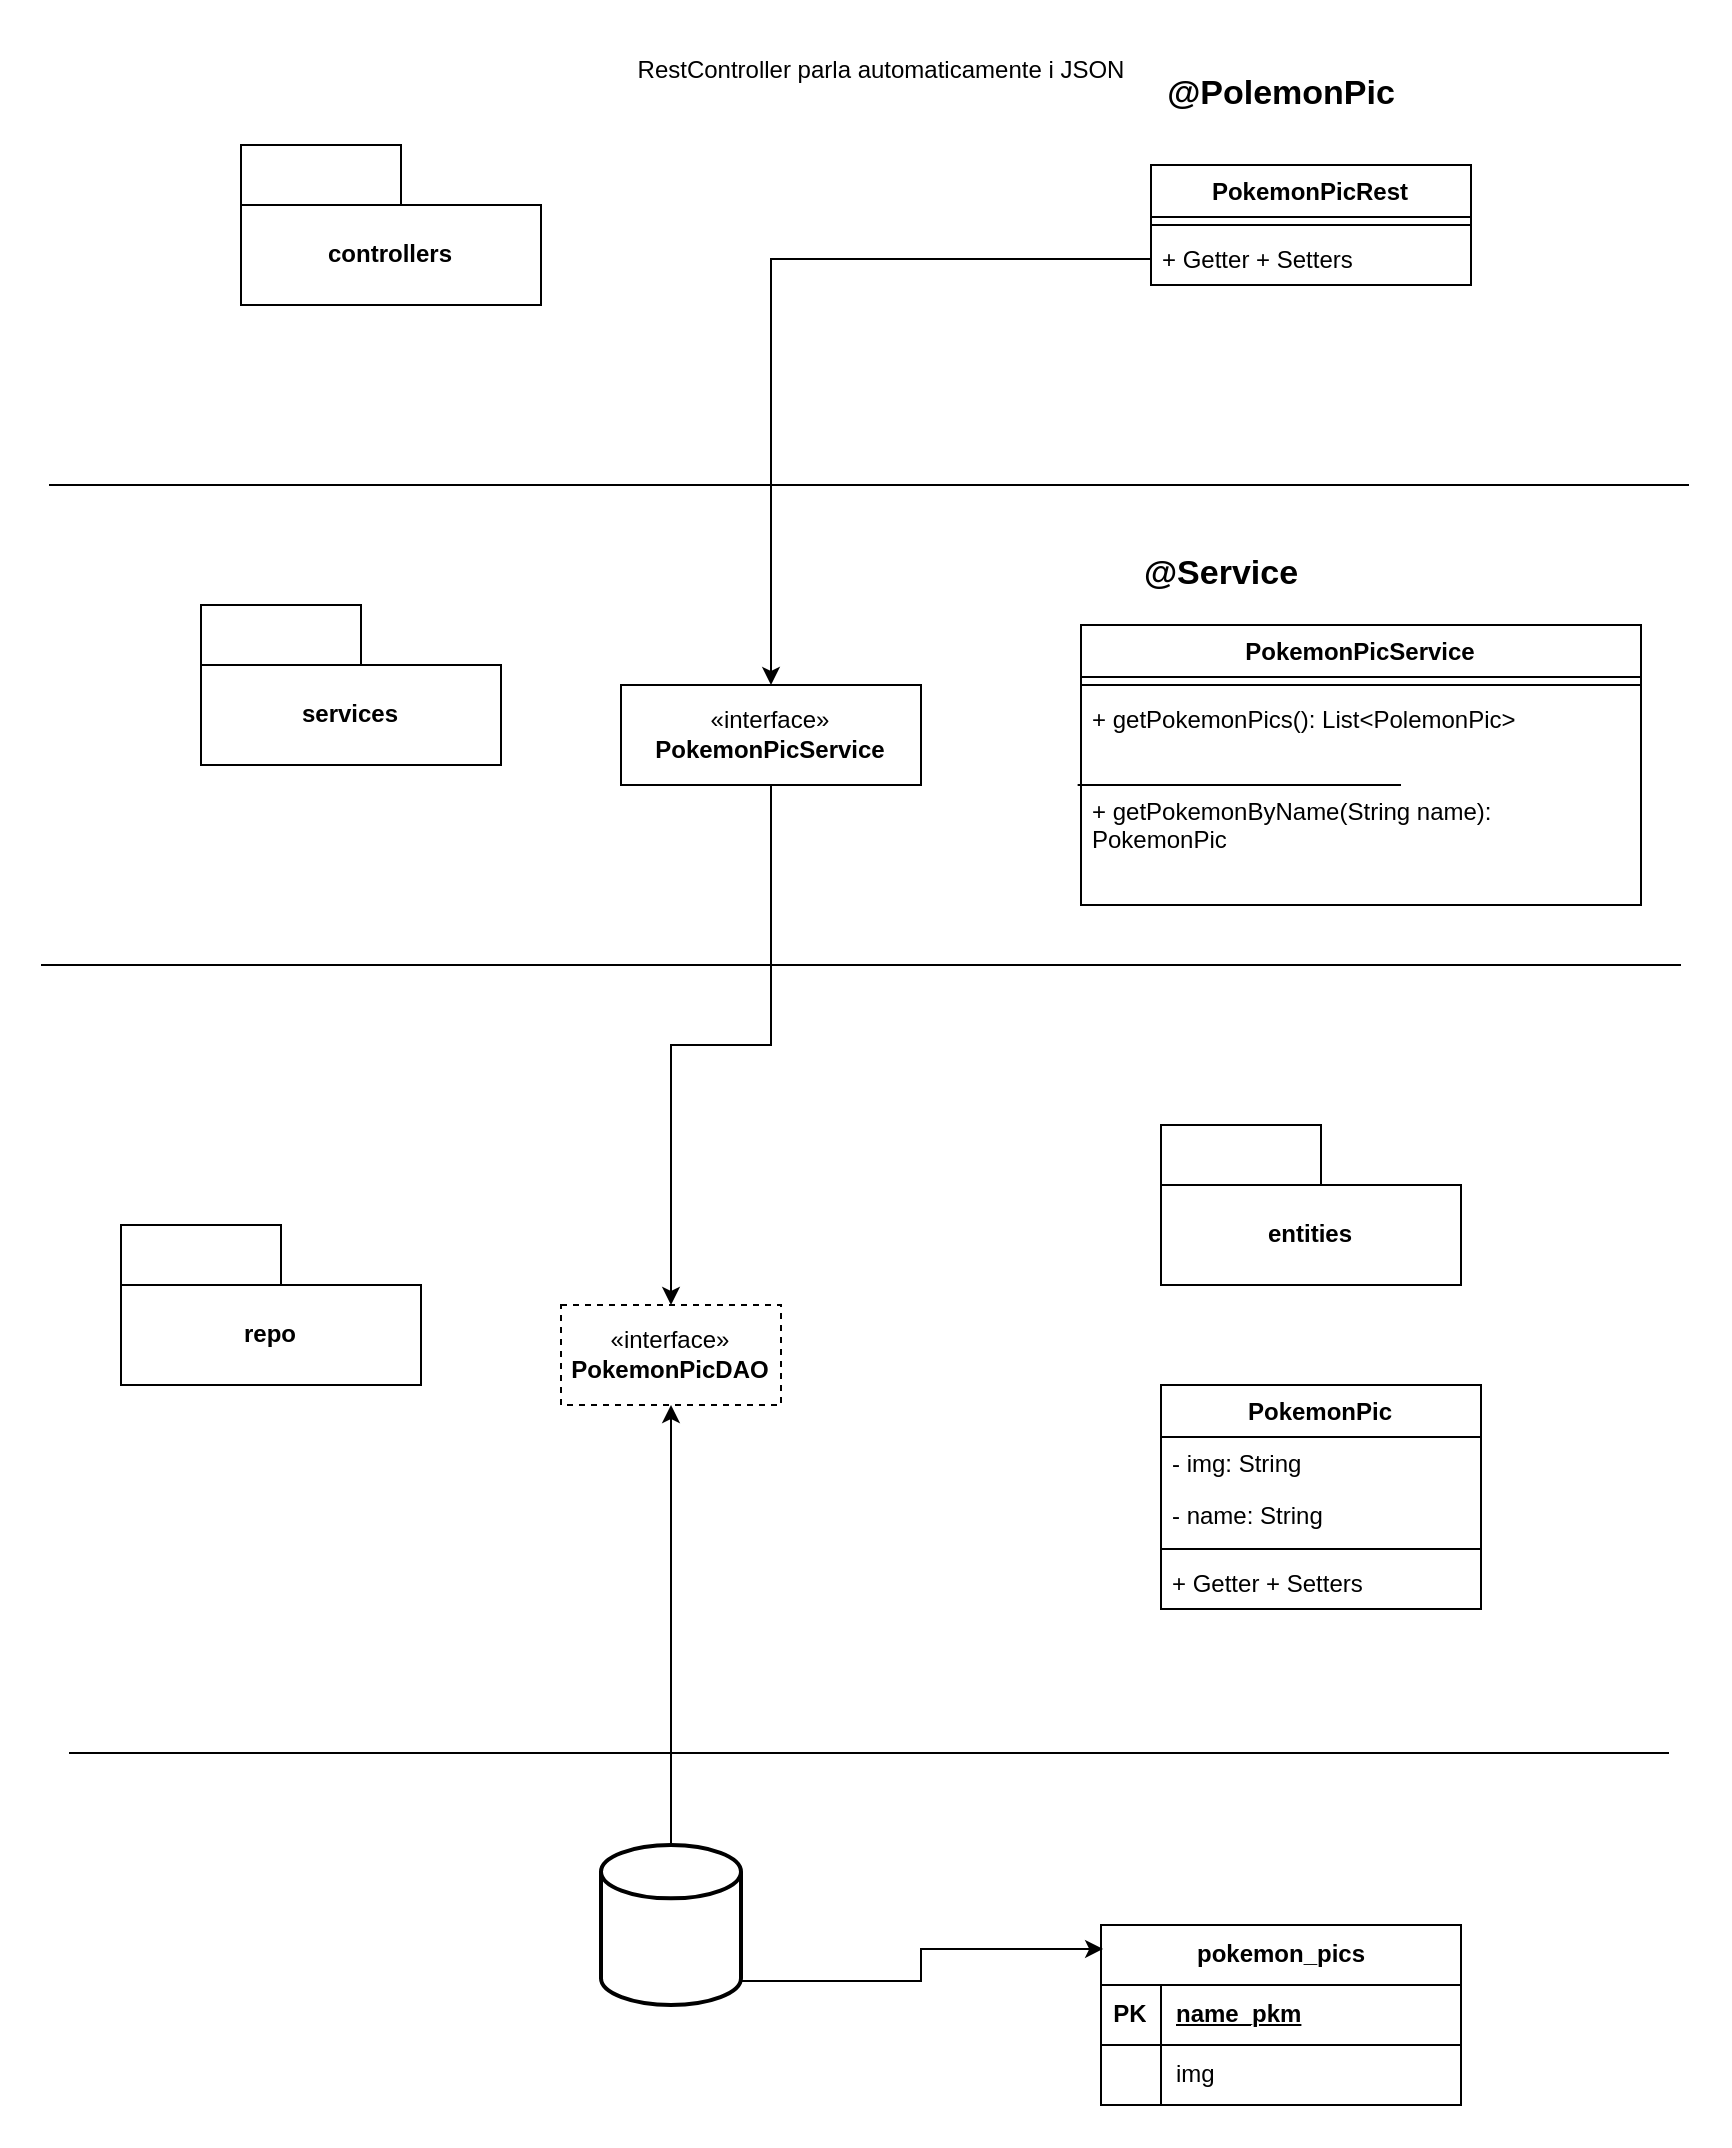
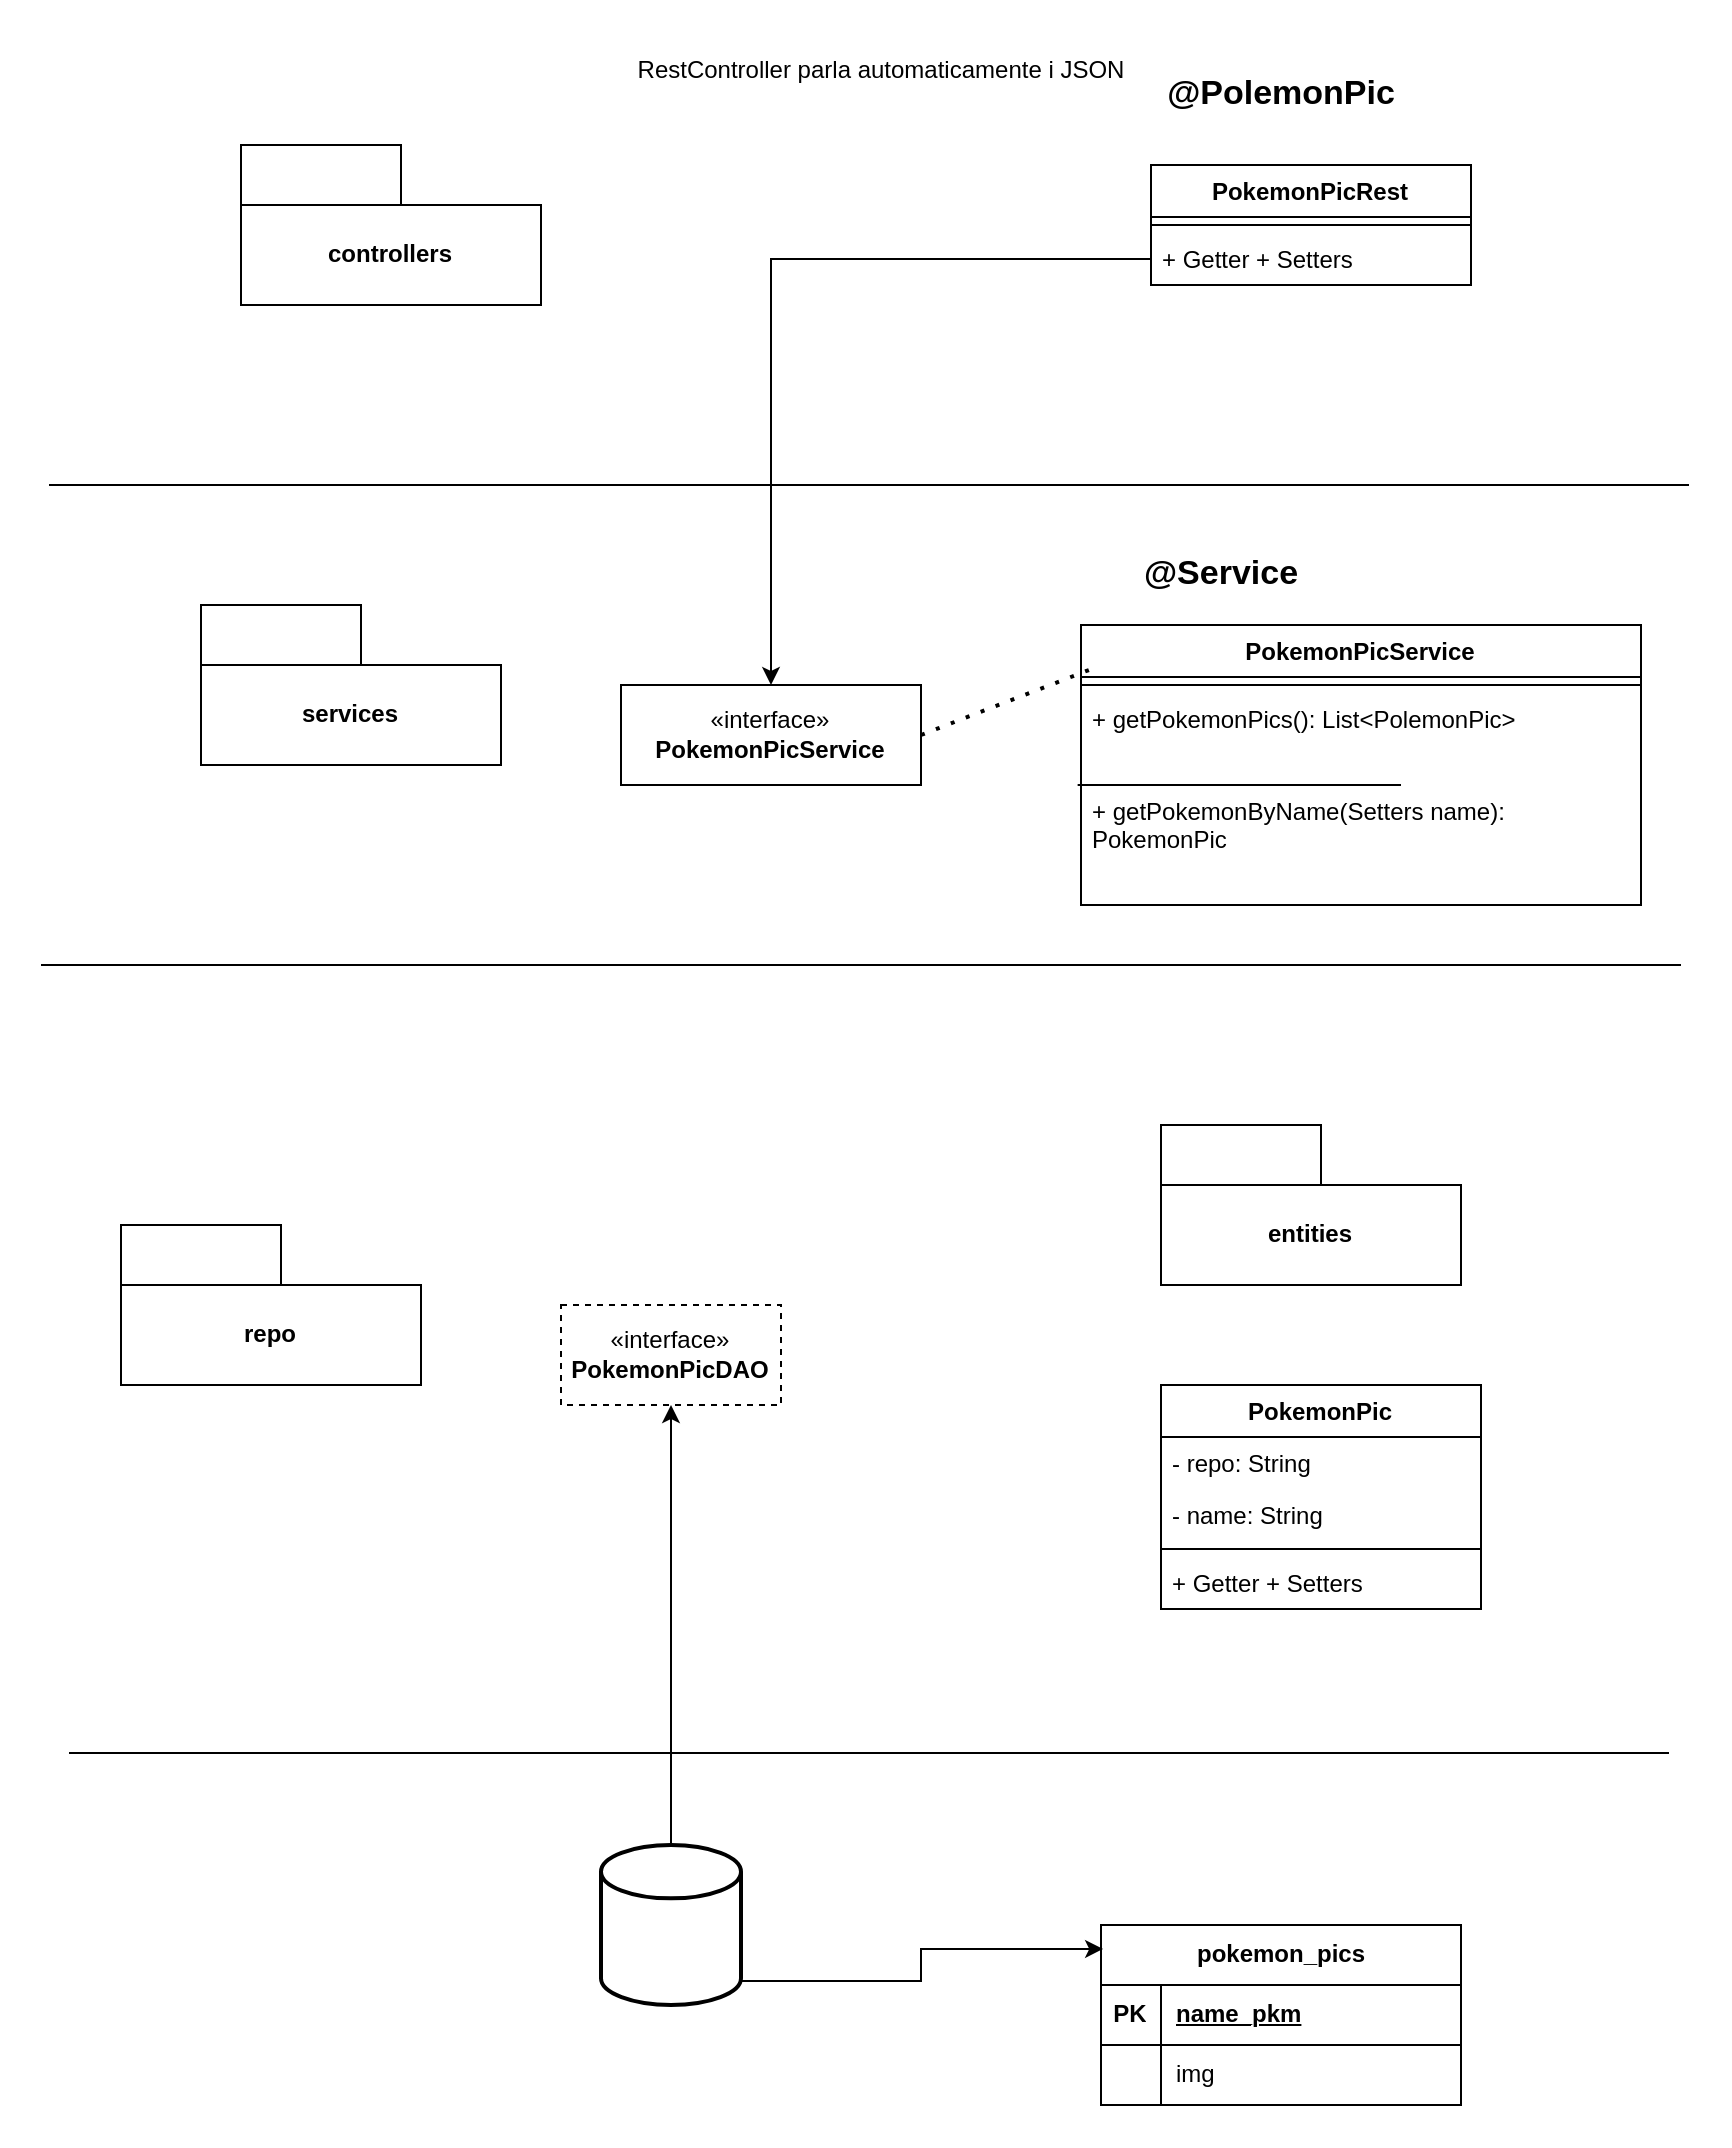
+ <mxCell id="29" value="" style="endArrow=none;dashed=1;html=1;dashPattern=1 3;strokeWidth=2;rounded=0;entryX=0.019;entryY=0.157;entryDx=0;entryDy=0;entryPerimeter=0;exitX=1;exitY=0.5;exitDx=0;exitDy=0;" edge="1" parent="1" source="28" target="21"><mxGeometry width="50" height="50" relative="1" as="geometry"><mxPoint x="410" y="532" as="sourcePoint" /><mxPoint x="460" y="482" as="targetPoint" /></mxGeometry></mxCell>
- <mxCell id="24" value="+ getPokemonByName(String name): PokemonPic&amp;nbsp;" style="text;strokeColor=none;fillColor=none;align=left;verticalAlign=top;spacingLeft=4;spacingRight=4;overflow=hidden;rotatable=0;points=[[0,0.5],[1,0.5]];portConstraint=eastwest;whiteSpace=wrap;html=1;" vertex="1" parent="21"><mxGeometry y="80" width="280" height="60" as="geometry" /></mxCell>
+ <mxCell id="24" value="+ getPokemonByName(Setters name): PokemonPic&amp;nbsp;" style="text;strokeColor=none;fillColor=none;align=left;verticalAlign=top;spacingLeft=4;spacingRight=4;overflow=hidden;rotatable=0;points=[[0,0.5],[1,0.5]];portConstraint=eastwest;whiteSpace=wrap;html=1;" vertex="1" parent="21"><mxGeometry y="80" width="280" height="60" as="geometry" /></mxCell>
- <mxCell id="27" style="edgeStyle=orthogonalEdgeStyle;rounded=0;orthogonalLoop=1;jettySize=auto;html=1;exitX=0.5;exitY=1;exitDx=0;exitDy=0;entryX=0.5;entryY=0;entryDx=0;entryDy=0;" edge="1" parent="1" source="28" target="19"><mxGeometry relative="1" as="geometry" /></mxCell>
- <mxCell id="13" value="- img: String" style="text;strokeColor=none;fillColor=none;align=left;verticalAlign=top;spacingLeft=4;spacingRight=4;overflow=hidden;rotatable=0;points=[[0,0.5],[1,0.5]];portConstraint=eastwest;whiteSpace=wrap;html=1;" vertex="1" parent="12"><mxGeometry y="26" width="160" height="26" as="geometry" /></mxCell>
+ <mxCell id="13" value="- repo: String" style="text;strokeColor=none;fillColor=none;align=left;verticalAlign=top;spacingLeft=4;spacingRight=4;overflow=hidden;rotatable=0;points=[[0,0.5],[1,0.5]];portConstraint=eastwest;whiteSpace=wrap;html=1;" vertex="1" parent="12"><mxGeometry y="26" width="160" height="26" as="geometry" /></mxCell>
